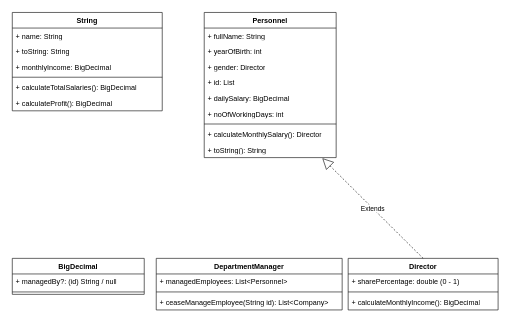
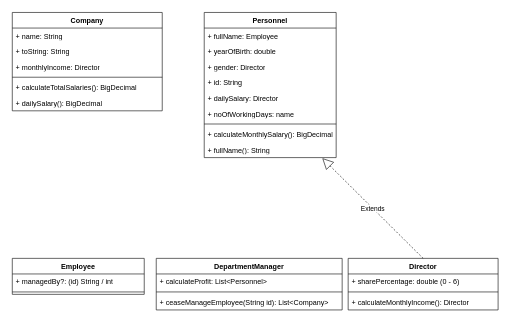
- <mxCell id="12" value="String" style="swimlane;fontStyle=1;align=center;verticalAlign=top;childLayout=stackLayout;horizontal=1;startSize=26;horizontalStack=0;resizeParent=1;resizeParentMax=0;resizeLast=0;collapsible=1;marginBottom=0;whiteSpace=wrap;html=1;" parent="1" vertex="1"><mxGeometry x="20" y="20" width="250" height="164" as="geometry" /></mxCell>
+ <mxCell id="12" value="Company" style="swimlane;fontStyle=1;align=center;verticalAlign=top;childLayout=stackLayout;horizontal=1;startSize=26;horizontalStack=0;resizeParent=1;resizeParentMax=0;resizeLast=0;collapsible=1;marginBottom=0;whiteSpace=wrap;html=1;" parent="1" vertex="1"><mxGeometry x="20" y="20" width="250" height="164" as="geometry" /></mxCell>
- <mxCell id="3" value="+ fullName: String" style="text;strokeColor=none;fillColor=none;align=left;verticalAlign=top;spacingLeft=4;spacingRight=4;overflow=hidden;rotatable=0;points=[[0,0.5],[1,0.5]];portConstraint=eastwest;whiteSpace=wrap;html=1;" parent="2" vertex="1"><mxGeometry y="26" width="220" height="26" as="geometry" /></mxCell>
+ <mxCell id="3" value="+ fullName: Employee" style="text;strokeColor=none;fillColor=none;align=left;verticalAlign=top;spacingLeft=4;spacingRight=4;overflow=hidden;rotatable=0;points=[[0,0.5],[1,0.5]];portConstraint=eastwest;whiteSpace=wrap;html=1;" parent="2" vertex="1"><mxGeometry y="26" width="220" height="26" as="geometry" /></mxCell>
- <mxCell id="4" value="+ yearOfBirth: int" style="text;strokeColor=none;fillColor=none;align=left;verticalAlign=top;spacingLeft=4;spacingRight=4;overflow=hidden;rotatable=0;points=[[0,0.5],[1,0.5]];portConstraint=eastwest;whiteSpace=wrap;html=1;" parent="2" vertex="1"><mxGeometry y="52" width="220" height="26" as="geometry" /></mxCell>
+ <mxCell id="4" value="+ yearOfBirth: double" style="text;strokeColor=none;fillColor=none;align=left;verticalAlign=top;spacingLeft=4;spacingRight=4;overflow=hidden;rotatable=0;points=[[0,0.5],[1,0.5]];portConstraint=eastwest;whiteSpace=wrap;html=1;" parent="2" vertex="1"><mxGeometry y="52" width="220" height="26" as="geometry" /></mxCell>
- <mxCell id="15" value="+ monthlyIncome: BigDecimal" style="text;strokeColor=none;fillColor=none;align=left;verticalAlign=top;spacingLeft=4;spacingRight=4;overflow=hidden;rotatable=0;points=[[0,0.5],[1,0.5]];portConstraint=eastwest;whiteSpace=wrap;html=1;" vertex="1" parent="12"><mxGeometry y="78" width="250" height="26" as="geometry" /></mxCell>
+ <mxCell id="15" value="+ monthlyIncome: Director" style="text;strokeColor=none;fillColor=none;align=left;verticalAlign=top;spacingLeft=4;spacingRight=4;overflow=hidden;rotatable=0;points=[[0,0.5],[1,0.5]];portConstraint=eastwest;whiteSpace=wrap;html=1;" vertex="1" parent="12"><mxGeometry y="78" width="250" height="26" as="geometry" /></mxCell>
- <mxCell id="6" value="+ id: List" style="text;strokeColor=none;fillColor=none;align=left;verticalAlign=top;spacingLeft=4;spacingRight=4;overflow=hidden;rotatable=0;points=[[0,0.5],[1,0.5]];portConstraint=eastwest;whiteSpace=wrap;html=1;" vertex="1" parent="2"><mxGeometry y="104" width="220" height="26" as="geometry" /></mxCell>
+ <mxCell id="6" value="+ id: String" style="text;strokeColor=none;fillColor=none;align=left;verticalAlign=top;spacingLeft=4;spacingRight=4;overflow=hidden;rotatable=0;points=[[0,0.5],[1,0.5]];portConstraint=eastwest;whiteSpace=wrap;html=1;" vertex="1" parent="2"><mxGeometry y="104" width="220" height="26" as="geometry" /></mxCell>
- <mxCell id="7" value="+ dailySalary: BigDecimal" style="text;strokeColor=none;fillColor=none;align=left;verticalAlign=top;spacingLeft=4;spacingRight=4;overflow=hidden;rotatable=0;points=[[0,0.5],[1,0.5]];portConstraint=eastwest;whiteSpace=wrap;html=1;" vertex="1" parent="2"><mxGeometry y="130" width="220" height="26" as="geometry" /></mxCell>
+ <mxCell id="7" value="+ dailySalary: Director" style="text;strokeColor=none;fillColor=none;align=left;verticalAlign=top;spacingLeft=4;spacingRight=4;overflow=hidden;rotatable=0;points=[[0,0.5],[1,0.5]];portConstraint=eastwest;whiteSpace=wrap;html=1;" vertex="1" parent="2"><mxGeometry y="130" width="220" height="26" as="geometry" /></mxCell>
- <mxCell id="18" value="+ calculateProfit(): BigDecimal" style="text;strokeColor=none;fillColor=none;align=left;verticalAlign=top;spacingLeft=4;spacingRight=4;overflow=hidden;rotatable=0;points=[[0,0.5],[1,0.5]];portConstraint=eastwest;whiteSpace=wrap;html=1;" vertex="1" parent="12"><mxGeometry y="138" width="250" height="26" as="geometry" /></mxCell>
+ <mxCell id="18" value="+ dailySalary(): BigDecimal" style="text;strokeColor=none;fillColor=none;align=left;verticalAlign=top;spacingLeft=4;spacingRight=4;overflow=hidden;rotatable=0;points=[[0,0.5],[1,0.5]];portConstraint=eastwest;whiteSpace=wrap;html=1;" vertex="1" parent="12"><mxGeometry y="138" width="250" height="26" as="geometry" /></mxCell>
- <mxCell id="8" value="+ noOfWorkingDays: int" style="text;strokeColor=none;fillColor=none;align=left;verticalAlign=top;spacingLeft=4;spacingRight=4;overflow=hidden;rotatable=0;points=[[0,0.5],[1,0.5]];portConstraint=eastwest;whiteSpace=wrap;html=1;" vertex="1" parent="2"><mxGeometry y="156" width="220" height="26" as="geometry" /></mxCell>
+ <mxCell id="8" value="+ noOfWorkingDays: name" style="text;strokeColor=none;fillColor=none;align=left;verticalAlign=top;spacingLeft=4;spacingRight=4;overflow=hidden;rotatable=0;points=[[0,0.5],[1,0.5]];portConstraint=eastwest;whiteSpace=wrap;html=1;" vertex="1" parent="2"><mxGeometry y="156" width="220" height="26" as="geometry" /></mxCell>
- <mxCell id="10" value="+ calculateMonthlySalary(): Director" style="text;strokeColor=none;fillColor=none;align=left;verticalAlign=top;spacingLeft=4;spacingRight=4;overflow=hidden;rotatable=0;points=[[0,0.5],[1,0.5]];portConstraint=eastwest;whiteSpace=wrap;html=1;" parent="2" vertex="1"><mxGeometry y="190" width="220" height="26" as="geometry" /></mxCell>
+ <mxCell id="10" value="+ calculateMonthlySalary(): BigDecimal" style="text;strokeColor=none;fillColor=none;align=left;verticalAlign=top;spacingLeft=4;spacingRight=4;overflow=hidden;rotatable=0;points=[[0,0.5],[1,0.5]];portConstraint=eastwest;whiteSpace=wrap;html=1;" parent="2" vertex="1"><mxGeometry y="190" width="220" height="26" as="geometry" /></mxCell>
- <mxCell id="11" value="+ toString(): String" style="text;strokeColor=none;fillColor=none;align=left;verticalAlign=top;spacingLeft=4;spacingRight=4;overflow=hidden;rotatable=0;points=[[0,0.5],[1,0.5]];portConstraint=eastwest;whiteSpace=wrap;html=1;" vertex="1" parent="2"><mxGeometry y="216" width="220" height="26" as="geometry" /></mxCell>
+ <mxCell id="11" value="+ fullName(): String" style="text;strokeColor=none;fillColor=none;align=left;verticalAlign=top;spacingLeft=4;spacingRight=4;overflow=hidden;rotatable=0;points=[[0,0.5],[1,0.5]];portConstraint=eastwest;whiteSpace=wrap;html=1;" vertex="1" parent="2"><mxGeometry y="216" width="220" height="26" as="geometry" /></mxCell>
- <mxCell id="20" value="BigDecimal" style="swimlane;fontStyle=1;align=center;verticalAlign=top;childLayout=stackLayout;horizontal=1;startSize=26;horizontalStack=0;resizeParent=1;resizeParentMax=0;resizeLast=0;collapsible=1;marginBottom=0;whiteSpace=wrap;html=1;" vertex="1" parent="1"><mxGeometry x="20" y="430" width="220" height="60" as="geometry"><mxRectangle x="200" y="24" width="90" height="30" as="alternateBounds" /></mxGeometry></mxCell>
+ <mxCell id="20" value="Employee" style="swimlane;fontStyle=1;align=center;verticalAlign=top;childLayout=stackLayout;horizontal=1;startSize=26;horizontalStack=0;resizeParent=1;resizeParentMax=0;resizeLast=0;collapsible=1;marginBottom=0;whiteSpace=wrap;html=1;" vertex="1" parent="1"><mxGeometry x="20" y="430" width="220" height="60" as="geometry"><mxRectangle x="200" y="24" width="90" height="30" as="alternateBounds" /></mxGeometry></mxCell>
- <mxCell id="21" value="+ managedBy?: (id) String / null" style="text;strokeColor=none;fillColor=none;align=left;verticalAlign=top;spacingLeft=4;spacingRight=4;overflow=hidden;rotatable=0;points=[[0,0.5],[1,0.5]];portConstraint=eastwest;whiteSpace=wrap;html=1;" vertex="1" parent="20"><mxGeometry y="26" width="220" height="26" as="geometry" /></mxCell>
+ <mxCell id="21" value="+ managedBy?: (id) String / int" style="text;strokeColor=none;fillColor=none;align=left;verticalAlign=top;spacingLeft=4;spacingRight=4;overflow=hidden;rotatable=0;points=[[0,0.5],[1,0.5]];portConstraint=eastwest;whiteSpace=wrap;html=1;" vertex="1" parent="20"><mxGeometry y="26" width="220" height="26" as="geometry" /></mxCell>
- <mxCell id="24" value="+ managedEmployees: List&amp;lt;Personnel&amp;gt;" style="text;strokeColor=none;fillColor=none;align=left;verticalAlign=top;spacingLeft=4;spacingRight=4;overflow=hidden;rotatable=0;points=[[0,0.5],[1,0.5]];portConstraint=eastwest;whiteSpace=wrap;html=1;" vertex="1" parent="23"><mxGeometry y="26" width="310" height="26" as="geometry" /></mxCell>
+ <mxCell id="24" value="+ calculateProfit: List&amp;lt;Personnel&amp;gt;" style="text;strokeColor=none;fillColor=none;align=left;verticalAlign=top;spacingLeft=4;spacingRight=4;overflow=hidden;rotatable=0;points=[[0,0.5],[1,0.5]];portConstraint=eastwest;whiteSpace=wrap;html=1;" vertex="1" parent="23"><mxGeometry y="26" width="310" height="26" as="geometry" /></mxCell>
- <mxCell id="28" value="+ sharePercentage: double (0 - 1)" style="text;strokeColor=none;fillColor=none;align=left;verticalAlign=top;spacingLeft=4;spacingRight=4;overflow=hidden;rotatable=0;points=[[0,0.5],[1,0.5]];portConstraint=eastwest;whiteSpace=wrap;html=1;" vertex="1" parent="27"><mxGeometry y="26" width="250" height="26" as="geometry" /></mxCell>
+ <mxCell id="28" value="+ sharePercentage: double (0 - 6)" style="text;strokeColor=none;fillColor=none;align=left;verticalAlign=top;spacingLeft=4;spacingRight=4;overflow=hidden;rotatable=0;points=[[0,0.5],[1,0.5]];portConstraint=eastwest;whiteSpace=wrap;html=1;" vertex="1" parent="27"><mxGeometry y="26" width="250" height="26" as="geometry" /></mxCell>
- <mxCell id="30" value="+ calculateMonthlyIncome(): BigDecimal" style="text;strokeColor=none;fillColor=none;align=left;verticalAlign=top;spacingLeft=4;spacingRight=4;overflow=hidden;rotatable=0;points=[[0,0.5],[1,0.5]];portConstraint=eastwest;whiteSpace=wrap;html=1;" vertex="1" parent="27"><mxGeometry y="60" width="250" height="26" as="geometry" /></mxCell>
+ <mxCell id="30" value="+ calculateMonthlyIncome(): Director" style="text;strokeColor=none;fillColor=none;align=left;verticalAlign=top;spacingLeft=4;spacingRight=4;overflow=hidden;rotatable=0;points=[[0,0.5],[1,0.5]];portConstraint=eastwest;whiteSpace=wrap;html=1;" vertex="1" parent="27"><mxGeometry y="60" width="250" height="26" as="geometry" /></mxCell>
